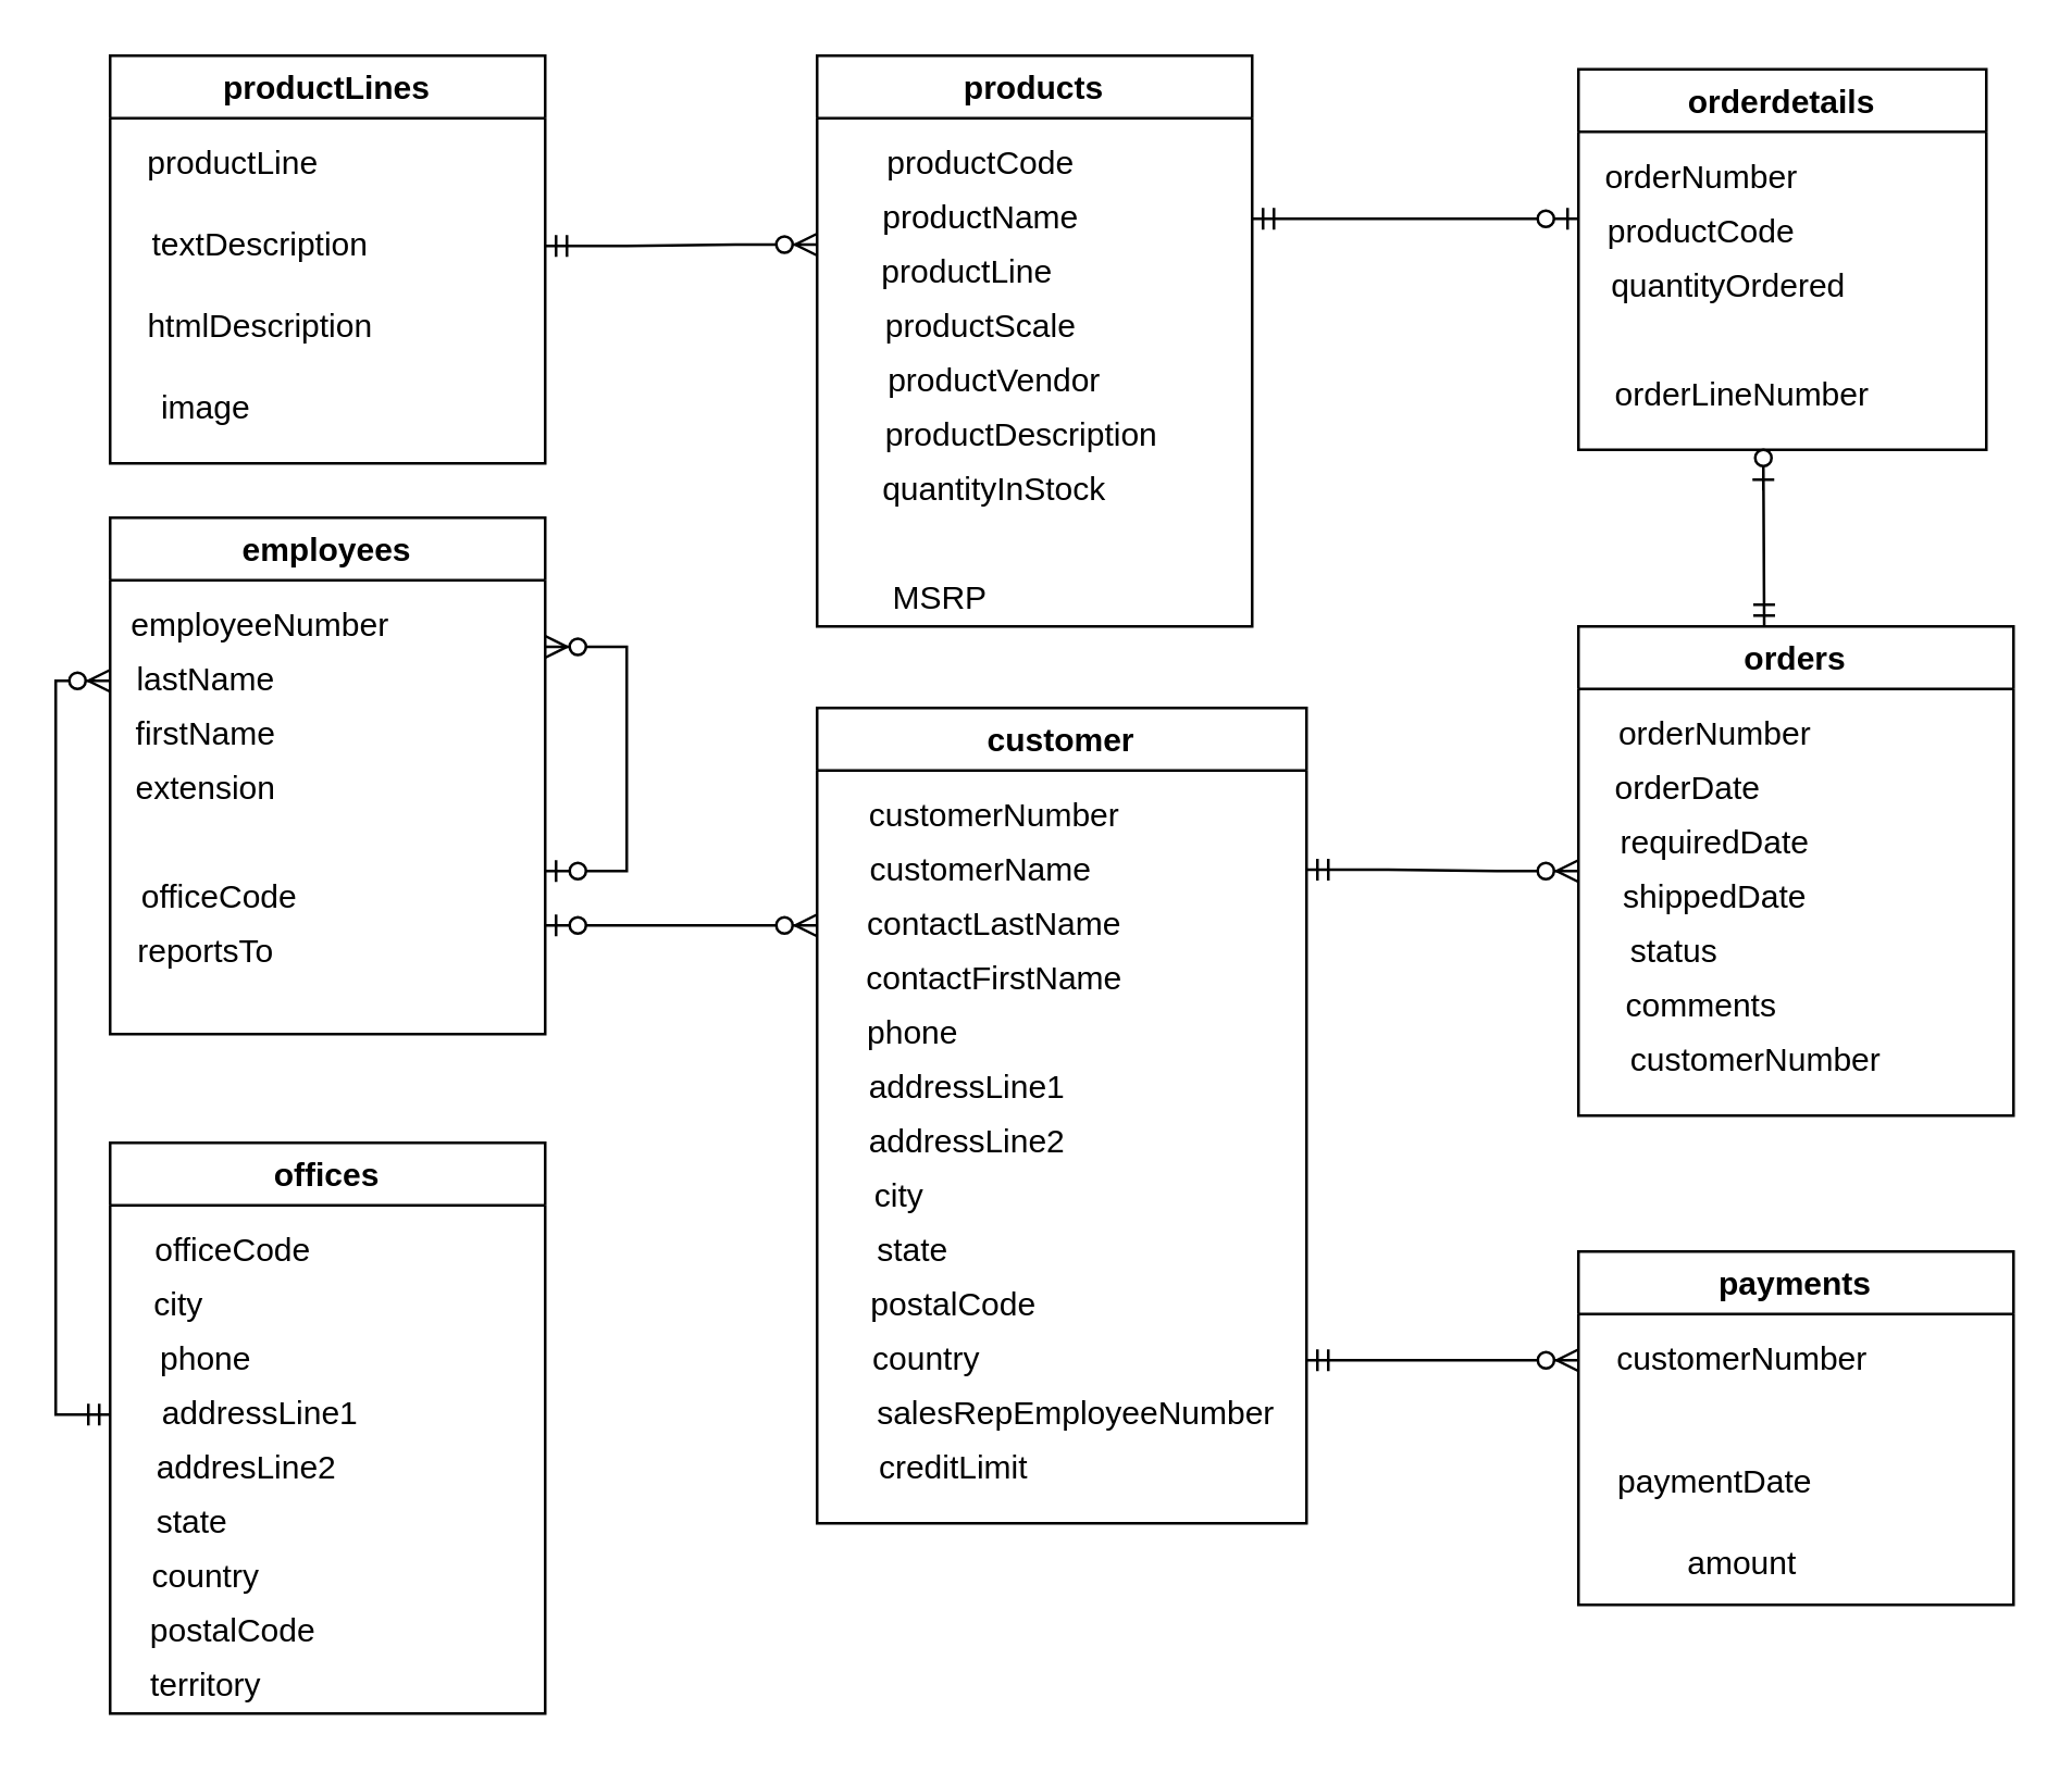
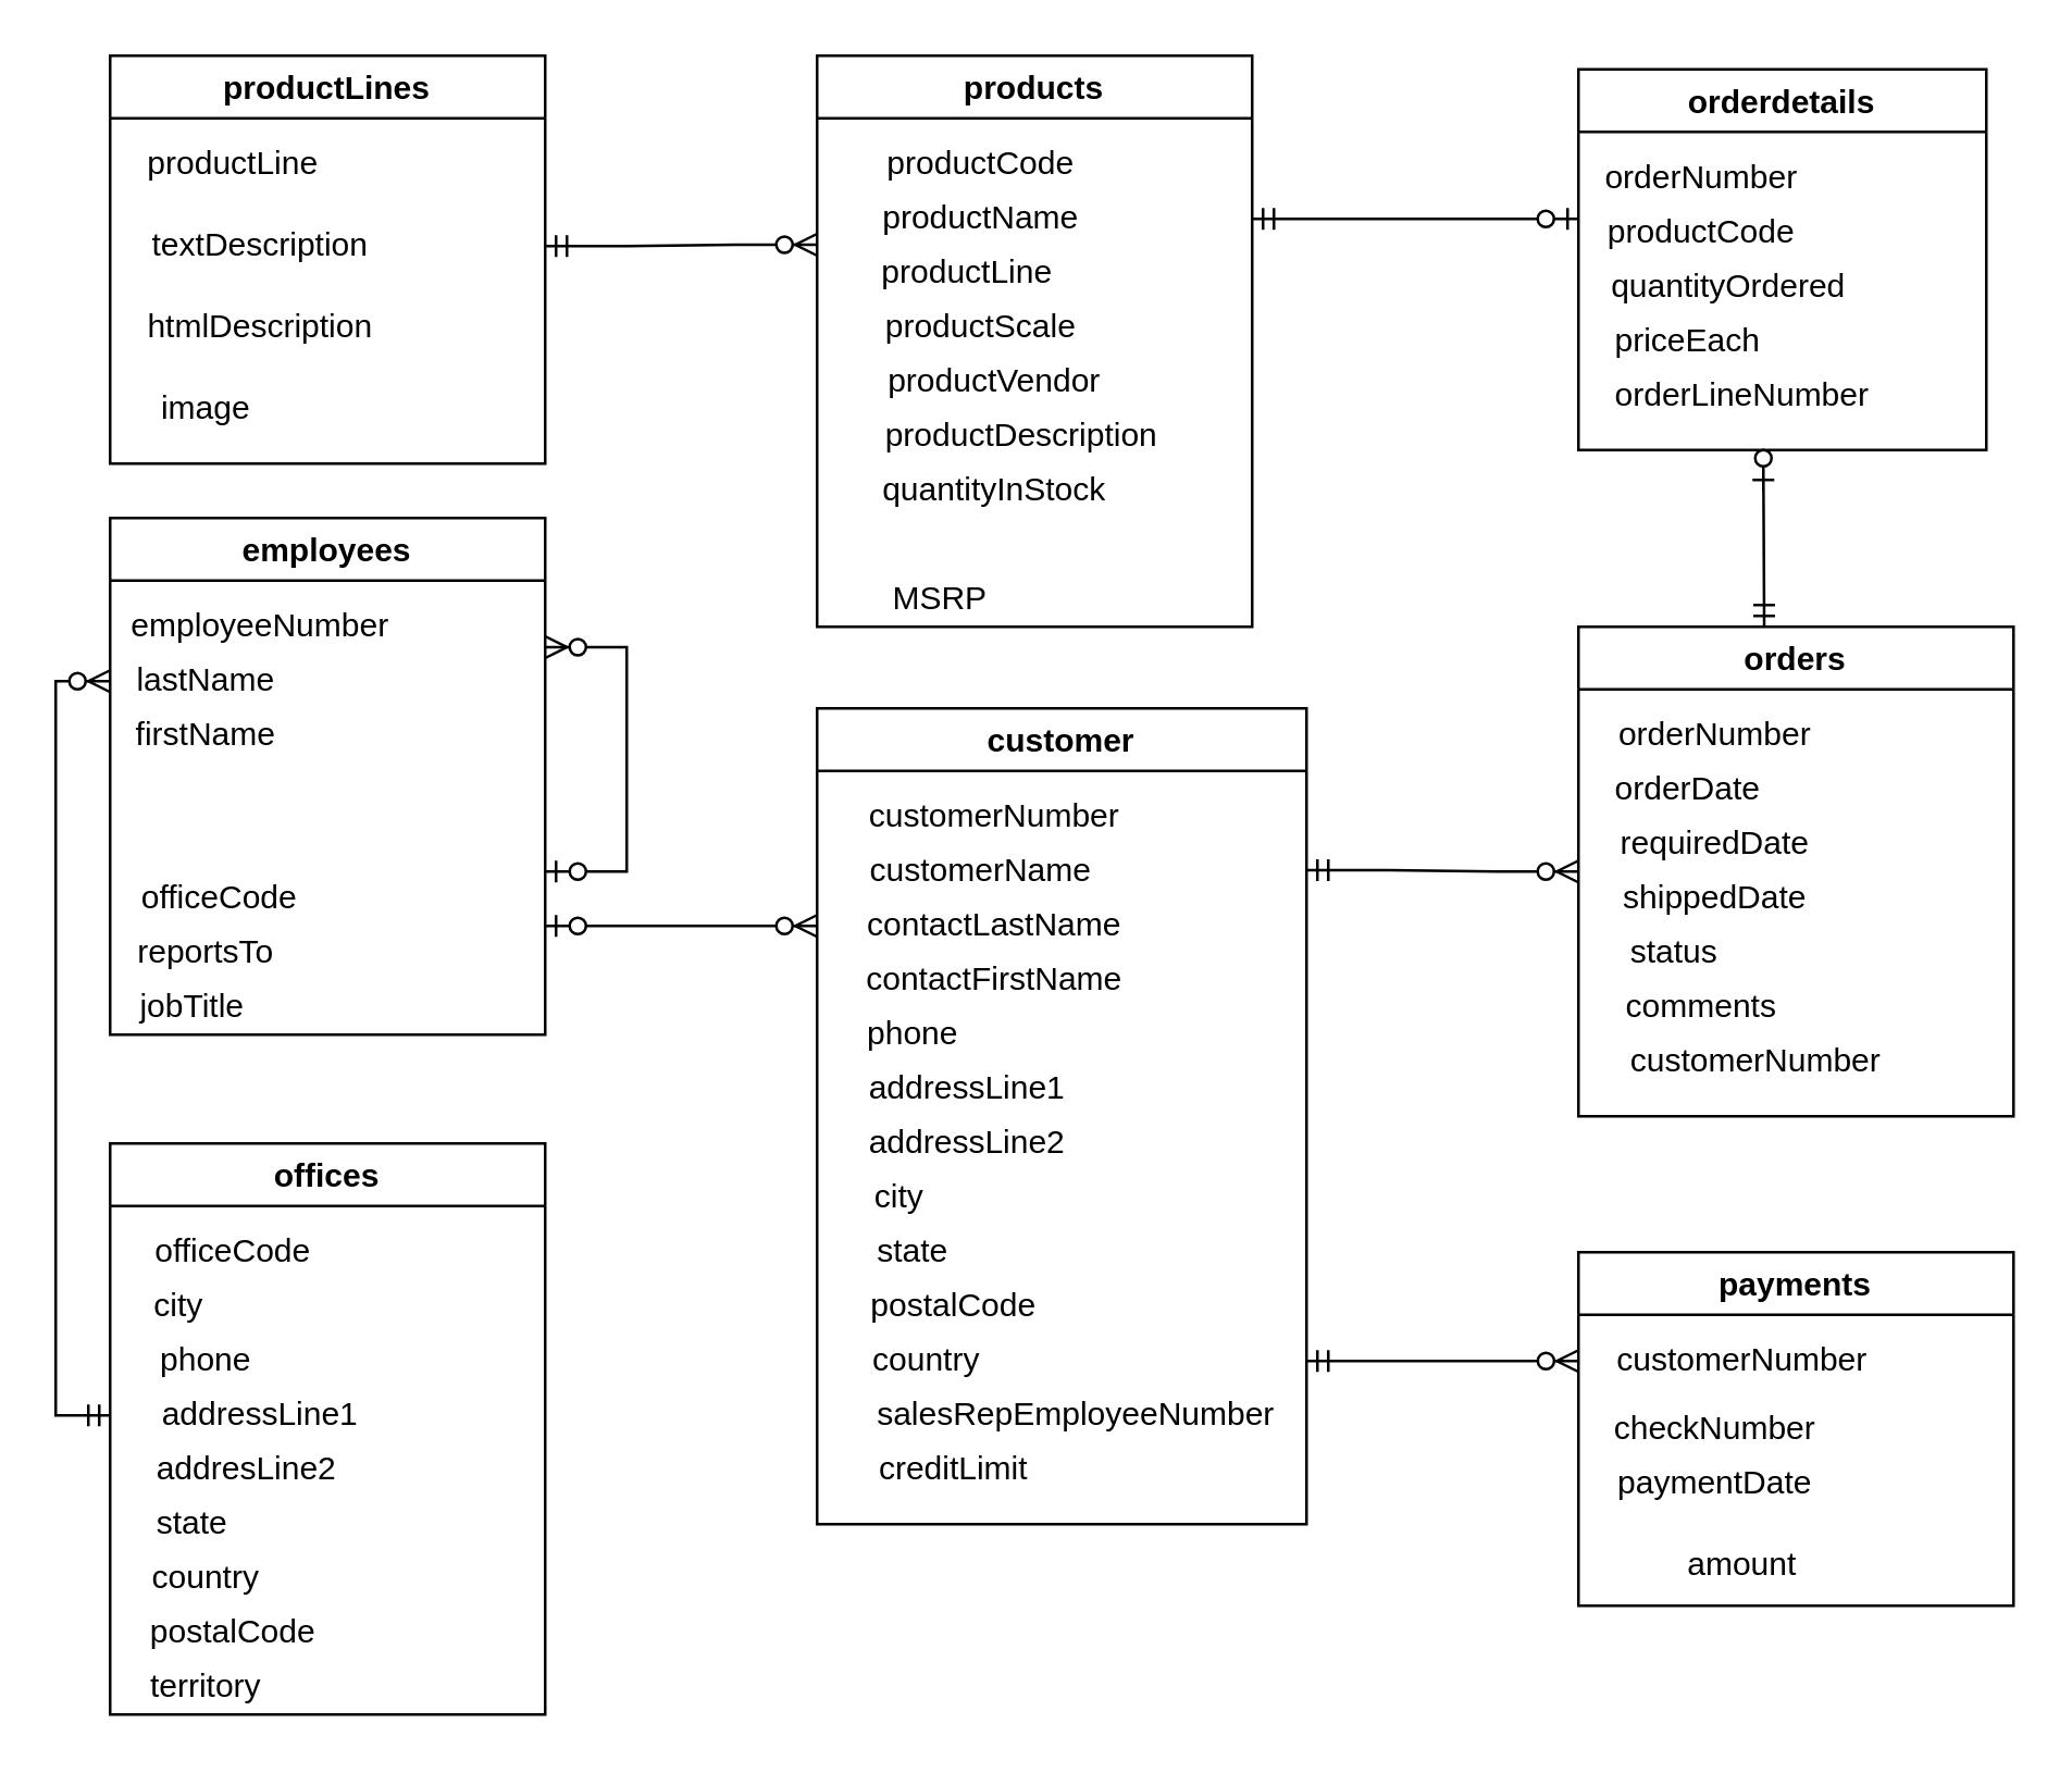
+ <mxCell id="20" value="priceEach" style="text;html=1;align=center;verticalAlign=middle;resizable=0;points=[];autosize=1;strokeColor=none;fillColor=none;" vertex="1" parent="16"><mxGeometry x="5" y="90" width="70" height="20" as="geometry" /></mxCell>
- <mxCell id="26" value="extension" style="text;html=1;align=center;verticalAlign=middle;resizable=0;points=[];autosize=1;strokeColor=none;fillColor=none;" vertex="1" parent="22"><mxGeometry y="90" width="70" height="20" as="geometry" /></mxCell>
+ <mxCell id="29" value="jobTitle" style="text;html=1;align=center;verticalAlign=middle;resizable=0;points=[];autosize=1;strokeColor=none;fillColor=none;" vertex="1" parent="22"><mxGeometry x="5" y="170" width="50" height="20" as="geometry" /></mxCell>
+ <mxCell id="53" value="checkNumber" style="text;html=1;align=center;verticalAlign=middle;resizable=0;points=[];autosize=1;strokeColor=none;fillColor=none;" vertex="1" parent="52"><mxGeometry x="5" y="55" width="90" height="20" as="geometry" /></mxCell>
